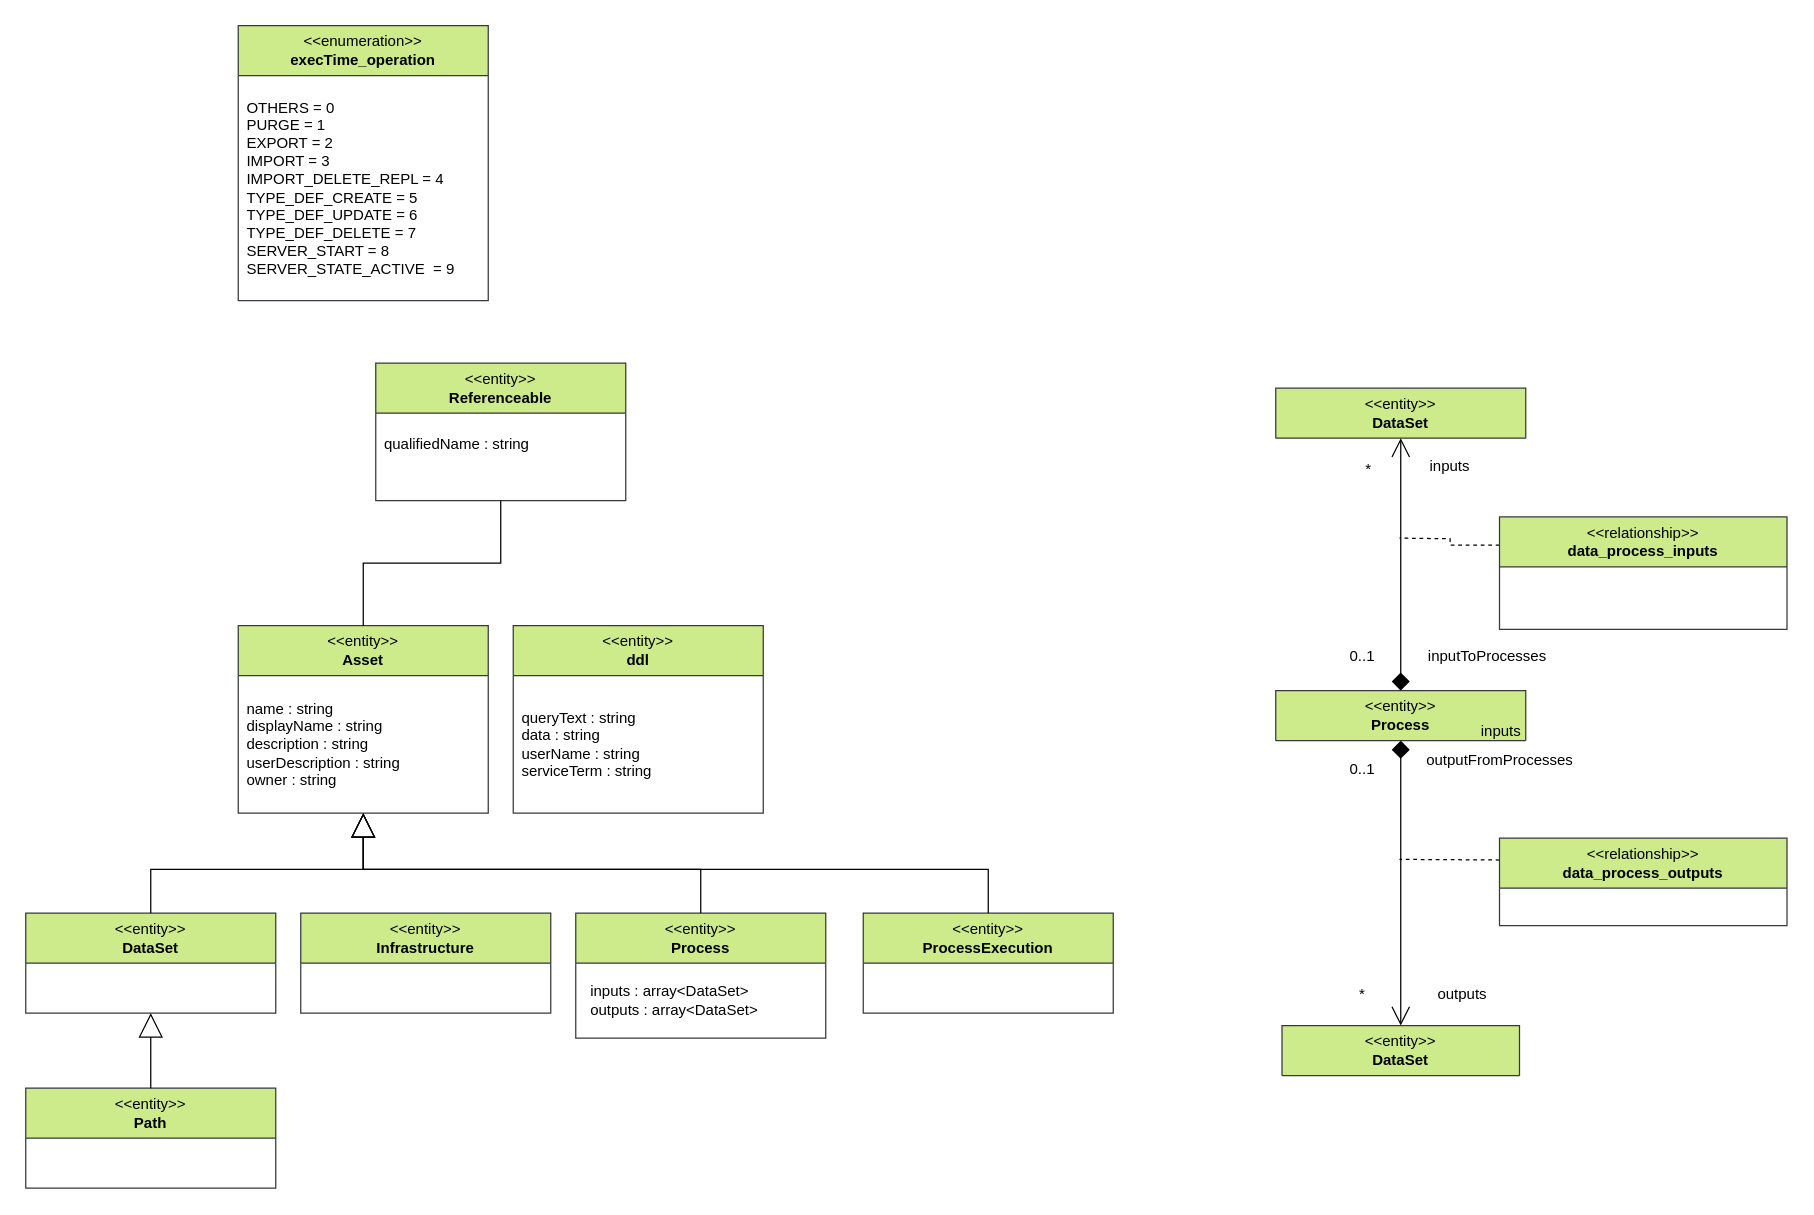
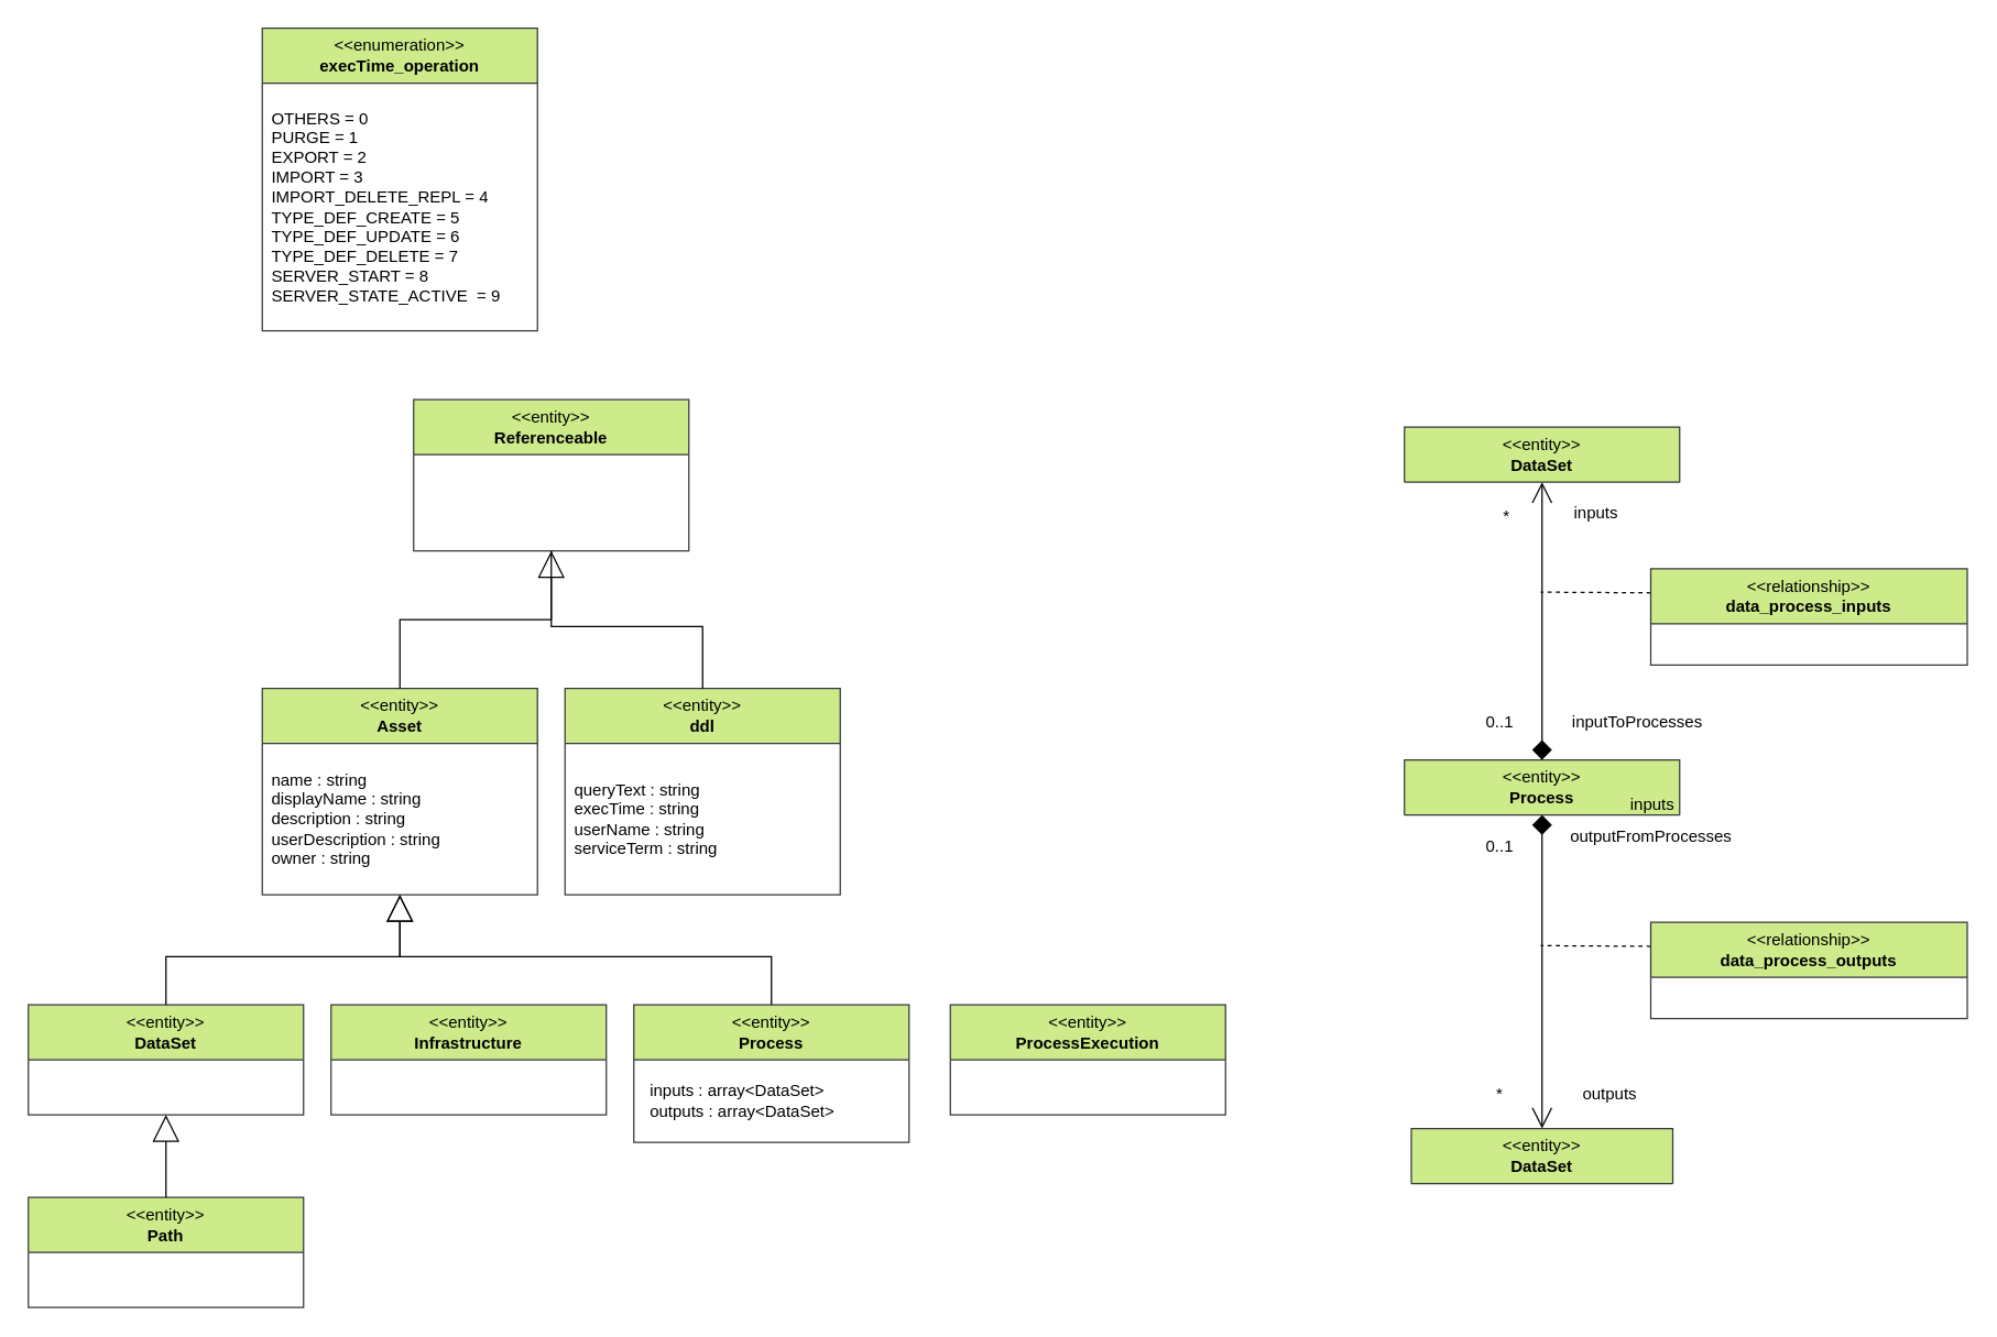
- <mxCell id="5" value="qualifiedName : string" style="text;html=1;align=left;verticalAlign=middle;resizable=0;points=[];autosize=1;strokeColor=none;fillColor=none;" parent="4" vertex="1"><mxGeometry x="5" y="50" width="140" height="30" as="geometry" /></mxCell>
+ <mxCell id="11" style="edgeStyle=orthogonalEdgeStyle;rounded=0;orthogonalLoop=1;jettySize=auto;html=1;exitX=0.5;exitY=0;exitDx=0;exitDy=0;endArrow=block;endFill=0;endSize=17;entryX=0.5;entryY=1;entryDx=0;entryDy=0;" parent="1" source="9" target="4" edge="1"><mxGeometry relative="1" as="geometry"><mxPoint x="510" y="340" as="sourcePoint" /><mxPoint x="510" y="450" as="targetPoint" /></mxGeometry></mxCell>
- <mxCell id="34" value="&lt;span style=&quot;font-weight: normal;&quot;&gt;&amp;lt;&amp;lt;relationship&amp;gt;&amp;gt;&lt;br&gt;&lt;/span&gt;data_process_inputs" style="swimlane;whiteSpace=wrap;html=1;startSize=40;fillColor=#cdeb8b;strokeColor=#36393d;" parent="1" vertex="1"><mxGeometry x="1199" y="413" width="230" height="90" as="geometry" /></mxCell>
+ <mxCell id="34" value="&lt;span style=&quot;font-weight: normal;&quot;&gt;&amp;lt;&amp;lt;relationship&amp;gt;&amp;gt;&lt;br&gt;&lt;/span&gt;data_process_inputs" style="swimlane;whiteSpace=wrap;html=1;startSize=40;fillColor=#cdeb8b;strokeColor=#36393d;" parent="1" vertex="1"><mxGeometry x="1199" y="413" width="230" height="70" as="geometry" /></mxCell>
- <mxCell id="10" value="queryText : string&lt;br&gt;data : string&lt;br&gt;userName : string&lt;br&gt;serviceTerm : string" style="text;html=1;align=left;verticalAlign=middle;resizable=0;points=[];autosize=1;strokeColor=none;fillColor=none;" parent="9" vertex="1"><mxGeometry x="5" y="60" width="130" height="70" as="geometry" /></mxCell>
+ <mxCell id="10" value="queryText : string&lt;br&gt;execTime : string&lt;br&gt;userName : string&lt;br&gt;serviceTerm : string" style="text;html=1;align=left;verticalAlign=middle;resizable=0;points=[];autosize=1;strokeColor=none;fillColor=none;" parent="9" vertex="1"><mxGeometry x="5" y="60" width="130" height="70" as="geometry" /></mxCell>
- <mxCell id="21" style="edgeStyle=orthogonalEdgeStyle;rounded=0;orthogonalLoop=1;jettySize=auto;html=1;exitX=0.5;exitY=0;exitDx=0;exitDy=0;endArrow=block;endFill=0;endSize=17;entryX=0.5;entryY=1;entryDx=0;entryDy=0;" parent="1" source="20" target="6" edge="1"><mxGeometry relative="1" as="geometry"><mxPoint x="70" y="570" as="sourcePoint" /><mxPoint x="70" y="650" as="targetPoint" /></mxGeometry></mxCell>
